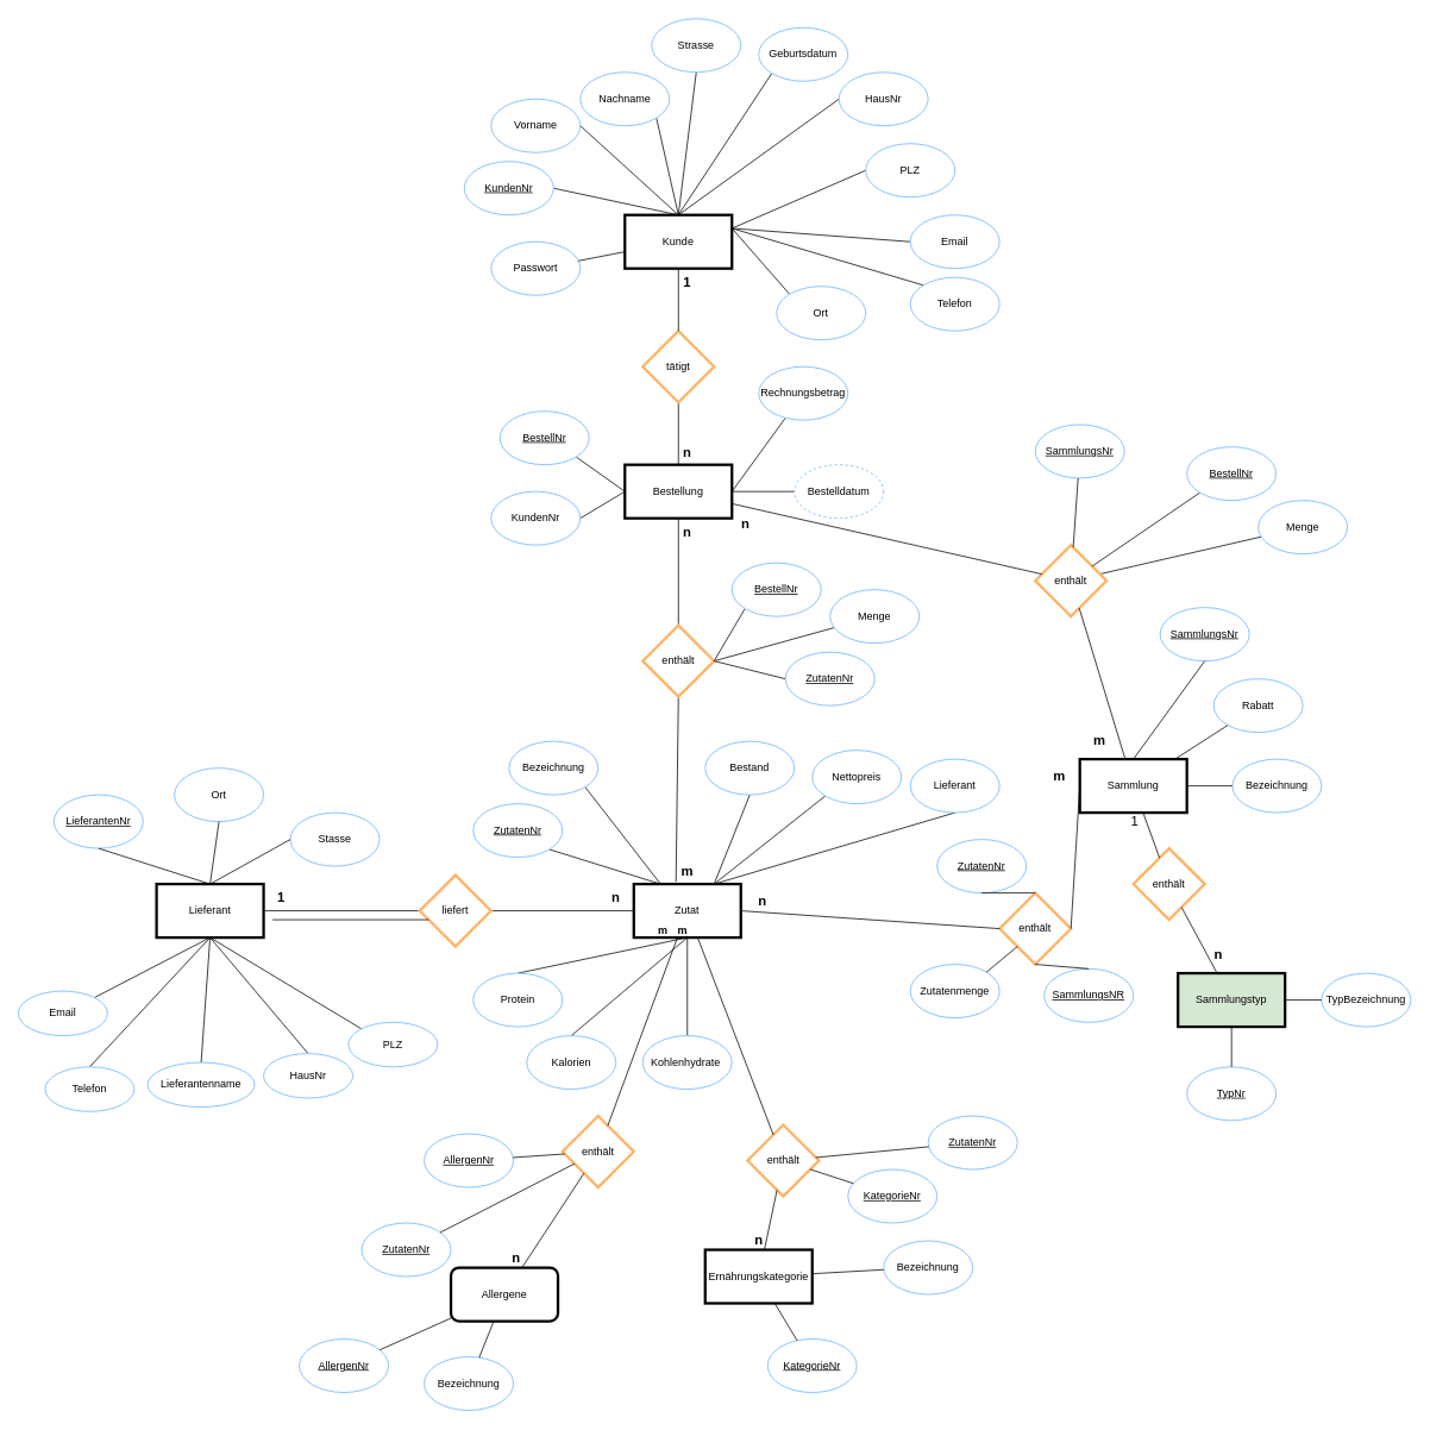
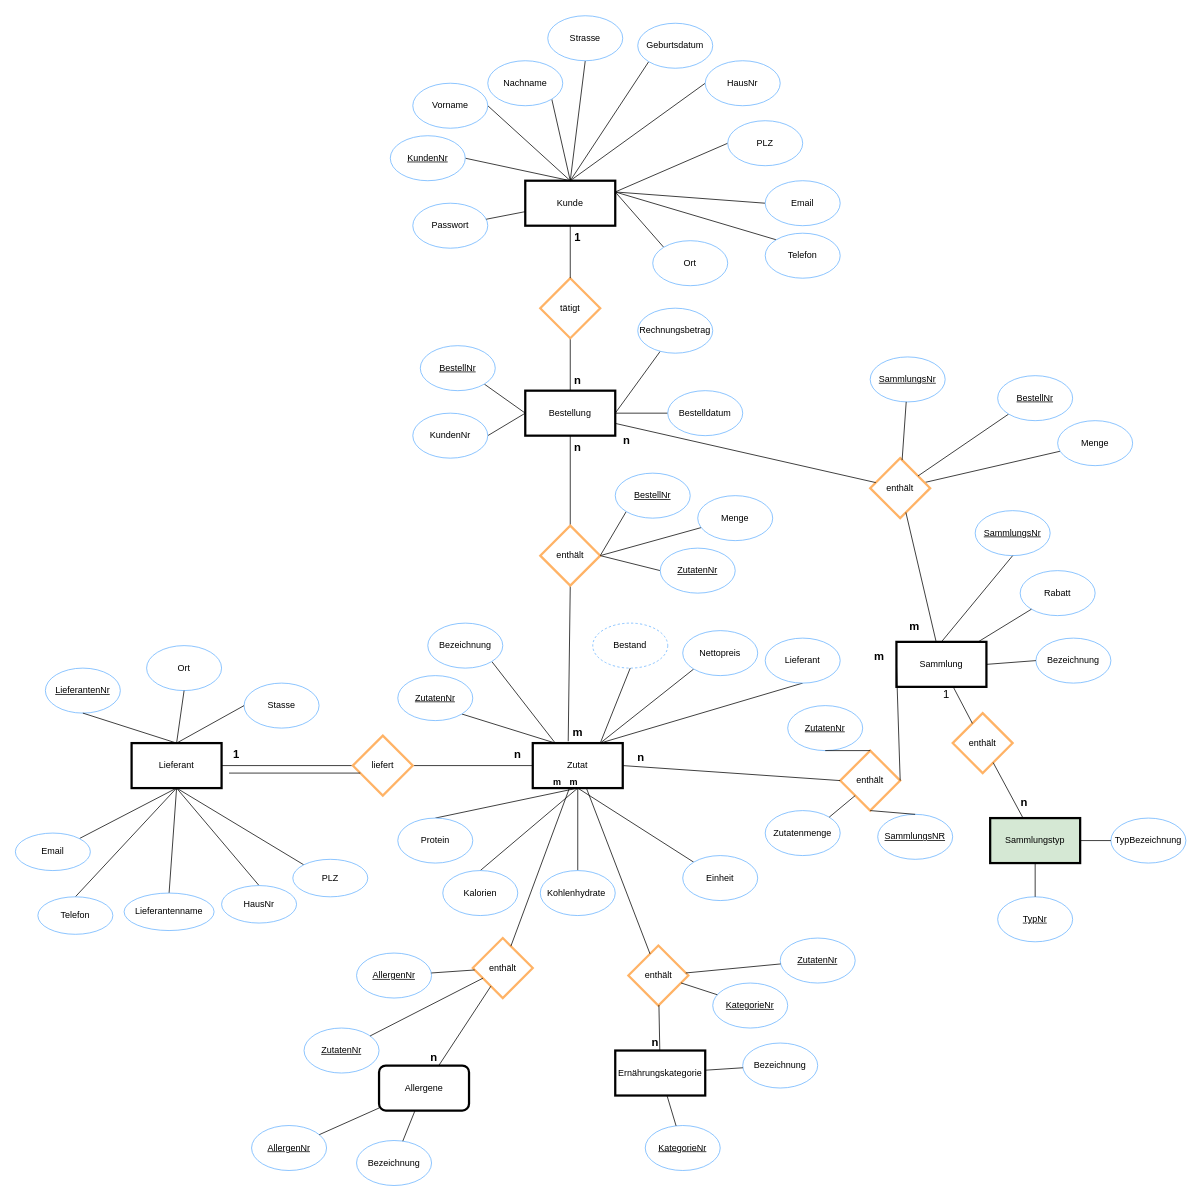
- <mxCell id="44" value="Bestelldatum" style="ellipse;whiteSpace=wrap;html=1;strokeColor=#66B2FF;dashed=1;" parent="1" vertex="1"><mxGeometry x="890" y="520" width="100" height="60" as="geometry" /></mxCell>
+ <mxCell id="44" value="Bestelldatum" style="ellipse;whiteSpace=wrap;html=1;strokeColor=#66B2FF;" parent="1" vertex="1"><mxGeometry x="890" y="520" width="100" height="60" as="geometry" /></mxCell>
- <mxCell id="34" value="Bestand" style="ellipse;whiteSpace=wrap;html=1;strokeColor=#66B2FF;" parent="1" vertex="1"><mxGeometry x="790" y="830" width="100" height="60" as="geometry" /></mxCell>
+ <mxCell id="34" value="Bestand" style="ellipse;whiteSpace=wrap;html=1;strokeColor=#66B2FF;dashed=1;" parent="1" vertex="1"><mxGeometry x="790" y="830" width="100" height="60" as="geometry" /></mxCell>
- <mxCell id="89" value="Sammlung" style="rounded=0;whiteSpace=wrap;html=1;strokeWidth=3;" parent="1" vertex="1"><mxGeometry x="1210" y="850" width="120" height="60" as="geometry" /></mxCell>
+ <mxCell id="89" value="Sammlung" style="rounded=0;whiteSpace=wrap;html=1;strokeWidth=3;" parent="1" vertex="1"><mxGeometry x="1195" y="855" width="120" height="60" as="geometry" /></mxCell>
+ <mxCell id="27" style="edgeStyle=none;rounded=0;orthogonalLoop=1;jettySize=auto;html=1;exitX=0;exitY=0;exitDx=0;exitDy=0;entryX=0.5;entryY=1;entryDx=0;entryDy=0;endArrow=none;endFill=0;" parent="1" source="28" target="16" edge="1"><mxGeometry relative="1" as="geometry" /></mxCell>
+ <mxCell id="28" value="Einheit" style="ellipse;whiteSpace=wrap;html=1;strokeColor=#66B2FF;" parent="1" vertex="1"><mxGeometry x="910" y="1140" width="100" height="60" as="geometry" /></mxCell>
- <mxCell id="128" value="Ernährungskategorie" style="rounded=0;whiteSpace=wrap;html=1;strokeWidth=3;" parent="1" vertex="1"><mxGeometry x="790" y="1400" width="120" height="60" as="geometry" /></mxCell>
+ <mxCell id="128" value="Ernährungskategorie" style="rounded=0;whiteSpace=wrap;html=1;strokeWidth=3;" parent="1" vertex="1"><mxGeometry x="820" y="1400" width="120" height="60" as="geometry" /></mxCell>
